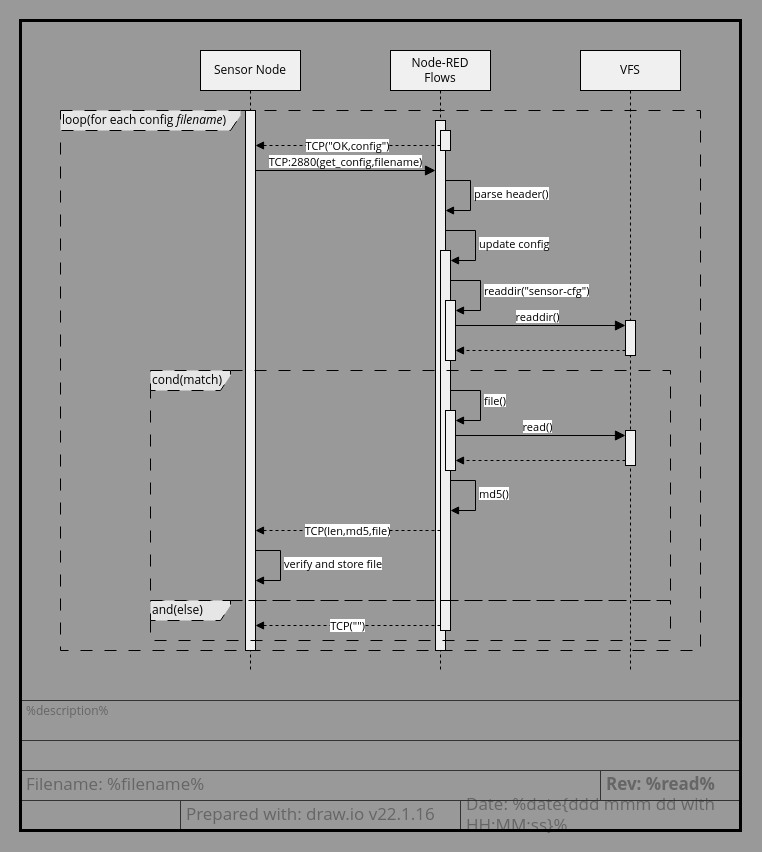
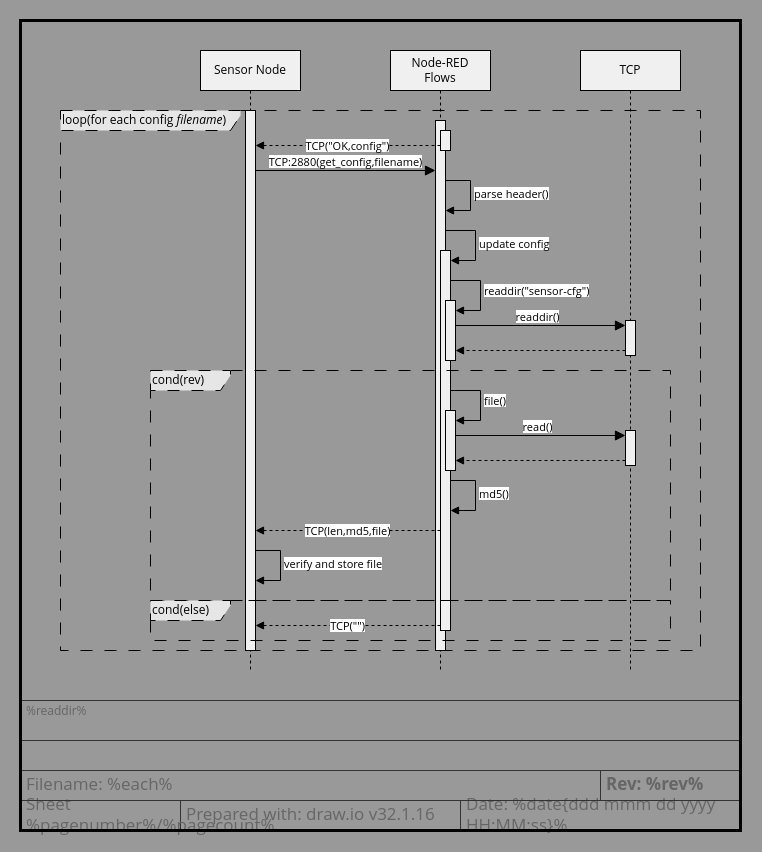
- <mxCell id="26" value="VFS" style="shape=umlLifeline;perimeter=lifelinePerimeter;whiteSpace=wrap;html=1;container=1;dropTarget=0;collapsible=0;recursiveResize=0;outlineConnect=0;portConstraint=eastwest;newEdgeStyle={&quot;curved&quot;:0,&quot;rounded&quot;:0};fontFamily=Open Sans;fillColor=#F0F0F0;" parent="10" vertex="1"><mxGeometry x="580" y="50" width="100" height="620" as="geometry" /></mxCell>
+ <mxCell id="26" value="TCP" style="shape=umlLifeline;perimeter=lifelinePerimeter;whiteSpace=wrap;html=1;container=1;dropTarget=0;collapsible=0;recursiveResize=0;outlineConnect=0;portConstraint=eastwest;newEdgeStyle={&quot;curved&quot;:0,&quot;rounded&quot;:0};fontFamily=Open Sans;fillColor=#F0F0F0;" parent="10" vertex="1"><mxGeometry x="580" y="50" width="100" height="620" as="geometry" /></mxCell>
- <mxCell id="36" value="cond(match)" style="shape=umlFrame;whiteSpace=wrap;html=1;pointerEvents=0;fillColor=#E6E6E6;width=80;height=20;fontFamily=Open Sans;dashed=1;dashPattern=12 12;align=left;" parent="10" vertex="1"><mxGeometry x="150" y="370" width="520" height="230" as="geometry" /></mxCell>
+ <mxCell id="36" value="cond(rev)" style="shape=umlFrame;whiteSpace=wrap;html=1;pointerEvents=0;fillColor=#E6E6E6;width=80;height=20;fontFamily=Open Sans;dashed=1;dashPattern=12 12;align=left;" parent="10" vertex="1"><mxGeometry x="150" y="370" width="520" height="230" as="geometry" /></mxCell>
- <mxCell id="37" value="and(else)" style="shape=umlFrame;whiteSpace=wrap;html=1;pointerEvents=0;fillColor=#E6E6E6;width=80;height=20;fontFamily=Open Sans;dashed=1;dashPattern=12 12;align=left;" parent="10" vertex="1"><mxGeometry x="150" y="600" width="520" height="40" as="geometry" /></mxCell>
+ <mxCell id="37" value="cond(else)" style="shape=umlFrame;whiteSpace=wrap;html=1;pointerEvents=0;fillColor=#E6E6E6;width=80;height=20;fontFamily=Open Sans;dashed=1;dashPattern=12 12;align=left;" parent="10" vertex="1"><mxGeometry x="150" y="600" width="520" height="40" as="geometry" /></mxCell>
- <mxCell id="6" value="&lt;div align=&quot;left&quot;&gt;%description%&lt;/div&gt;" style="strokeWidth=1;shadow=0;dashed=0;html=1;shape=mxgraph.mockup.text.textBox;fontColor=#666666;align=left;verticalAlign=top;fontSize=12;spacingLeft=4;spacingTop=-3;whiteSpace=wrap;strokeColor=#333333;mainText=;fillColor=none;fontFamily=Open Sans;movable=1;resizable=1;rotatable=1;deletable=1;editable=1;locked=0;connectable=1;" parent="1" vertex="1"><mxGeometry x="20" y="700" width="720" height="40" as="geometry" /></mxCell>
+ <mxCell id="6" value="&lt;div align=&quot;left&quot;&gt;%readdir%&lt;/div&gt;" style="strokeWidth=1;shadow=0;dashed=0;html=1;shape=mxgraph.mockup.text.textBox;fontColor=#666666;align=left;verticalAlign=top;fontSize=12;spacingLeft=4;spacingTop=-3;whiteSpace=wrap;strokeColor=#333333;mainText=;fillColor=none;fontFamily=Open Sans;movable=1;resizable=1;rotatable=1;deletable=1;editable=1;locked=0;connectable=1;" parent="1" vertex="1"><mxGeometry x="20" y="700" width="720" height="40" as="geometry" /></mxCell>
- <mxCell id="5" value="Filename: %filename%" style="strokeWidth=1;shadow=0;dashed=0;align=center;html=1;shape=mxgraph.mockup.text.textBox;fontColor=#666666;align=left;fontSize=17;spacingLeft=4;spacingTop=-3;whiteSpace=wrap;strokeColor=#333333;mainText=;fillColor=none;fontFamily=Open Sans;movable=1;resizable=1;rotatable=1;deletable=1;editable=1;locked=0;connectable=1;" parent="1" vertex="1"><mxGeometry x="20" y="770" width="580" height="30" as="geometry" /></mxCell>
+ <mxCell id="5" value="Filename: %each%" style="strokeWidth=1;shadow=0;dashed=0;align=center;html=1;shape=mxgraph.mockup.text.textBox;fontColor=#666666;align=left;fontSize=17;spacingLeft=4;spacingTop=-3;whiteSpace=wrap;strokeColor=#333333;mainText=;fillColor=none;fontFamily=Open Sans;movable=1;resizable=1;rotatable=1;deletable=1;editable=1;locked=0;connectable=1;" parent="1" vertex="1"><mxGeometry x="20" y="770" width="580" height="30" as="geometry" /></mxCell>
- <mxCell id="7" value="&lt;b&gt;Rev: %read%&lt;br&gt;&lt;/b&gt;" style="strokeWidth=1;shadow=0;dashed=0;align=center;html=1;shape=mxgraph.mockup.text.textBox;fontColor=#666666;align=left;fontSize=17;spacingLeft=4;spacingTop=-3;whiteSpace=wrap;strokeColor=#333333;mainText=;fillColor=none;fontFamily=Open Sans;movable=1;resizable=1;rotatable=1;deletable=1;editable=1;locked=0;connectable=1;" parent="1" vertex="1"><mxGeometry x="600" y="770" width="140" height="30" as="geometry" /></mxCell>
+ <mxCell id="7" value="&lt;b&gt;Rev: %rev%&lt;br&gt;&lt;/b&gt;" style="strokeWidth=1;shadow=0;dashed=0;align=center;html=1;shape=mxgraph.mockup.text.textBox;fontColor=#666666;align=left;fontSize=17;spacingLeft=4;spacingTop=-3;whiteSpace=wrap;strokeColor=#333333;mainText=;fillColor=none;fontFamily=Open Sans;movable=1;resizable=1;rotatable=1;deletable=1;editable=1;locked=0;connectable=1;" parent="1" vertex="1"><mxGeometry x="600" y="770" width="140" height="30" as="geometry" /></mxCell>
- <mxCell id="2" value="Prepared with: draw.io v22.1.16" style="strokeWidth=1;shadow=0;dashed=0;align=center;html=1;shape=mxgraph.mockup.text.textBox;fontColor=#666666;align=left;fontSize=17;spacingLeft=4;spacingTop=-3;whiteSpace=wrap;strokeColor=#333333;mainText=;fillColor=none;fontFamily=Open Sans;movable=1;resizable=1;rotatable=1;deletable=1;editable=1;locked=0;connectable=1;" parent="1" vertex="1"><mxGeometry x="180" y="800" width="280" height="30" as="geometry" /></mxCell>
+ <mxCell id="2" value="Prepared with: draw.io v32.1.16" style="strokeWidth=1;shadow=0;dashed=0;align=center;html=1;shape=mxgraph.mockup.text.textBox;fontColor=#666666;align=left;fontSize=17;spacingLeft=4;spacingTop=-3;whiteSpace=wrap;strokeColor=#333333;mainText=;fillColor=none;fontFamily=Open Sans;movable=1;resizable=1;rotatable=1;deletable=1;editable=1;locked=0;connectable=1;" parent="1" vertex="1"><mxGeometry x="180" y="800" width="280" height="30" as="geometry" /></mxCell>
- <mxCell id="4" value="Date: &lt;font style=&quot;font-size: 17px;&quot;&gt;%date{ddd mmm dd with HH:MM:ss}%&lt;/font&gt;" style="strokeWidth=1;shadow=0;dashed=0;align=center;html=1;shape=mxgraph.mockup.text.textBox;fontColor=#666666;align=left;fontSize=17;spacingLeft=4;spacingTop=-3;whiteSpace=wrap;strokeColor=#333333;mainText=;fillColor=none;fontFamily=Open Sans;movable=1;resizable=1;rotatable=1;deletable=1;editable=1;locked=0;connectable=1;" parent="1" vertex="1"><mxGeometry x="460" y="800" width="280" height="30" as="geometry" /></mxCell>
+ <mxCell id="4" value="Date: &lt;font style=&quot;font-size: 17px;&quot;&gt;%date{ddd mmm dd yyyy HH:MM:ss}%&lt;/font&gt;" style="strokeWidth=1;shadow=0;dashed=0;align=center;html=1;shape=mxgraph.mockup.text.textBox;fontColor=#666666;align=left;fontSize=17;spacingLeft=4;spacingTop=-3;whiteSpace=wrap;strokeColor=#333333;mainText=;fillColor=none;fontFamily=Open Sans;movable=1;resizable=1;rotatable=1;deletable=1;editable=1;locked=0;connectable=1;" parent="1" vertex="1"><mxGeometry x="460" y="800" width="280" height="30" as="geometry" /></mxCell>
+ <mxCell id="3" value="&lt;div align=&quot;left&quot;&gt;Sheet %pagenumber%/%pagecount%&lt;/div&gt;" style="strokeWidth=1;shadow=0;dashed=0;align=left;html=1;shape=mxgraph.mockup.text.textBox;fontColor=#666666;align=left;fontSize=17;spacingLeft=4;spacingTop=-3;whiteSpace=wrap;strokeColor=#333333;mainText=;fillColor=none;fontFamily=Open Sans;movable=1;resizable=1;rotatable=1;deletable=1;editable=1;locked=0;connectable=1;" parent="1" vertex="1"><mxGeometry x="20" y="800" width="160" height="30" as="geometry" /></mxCell>
